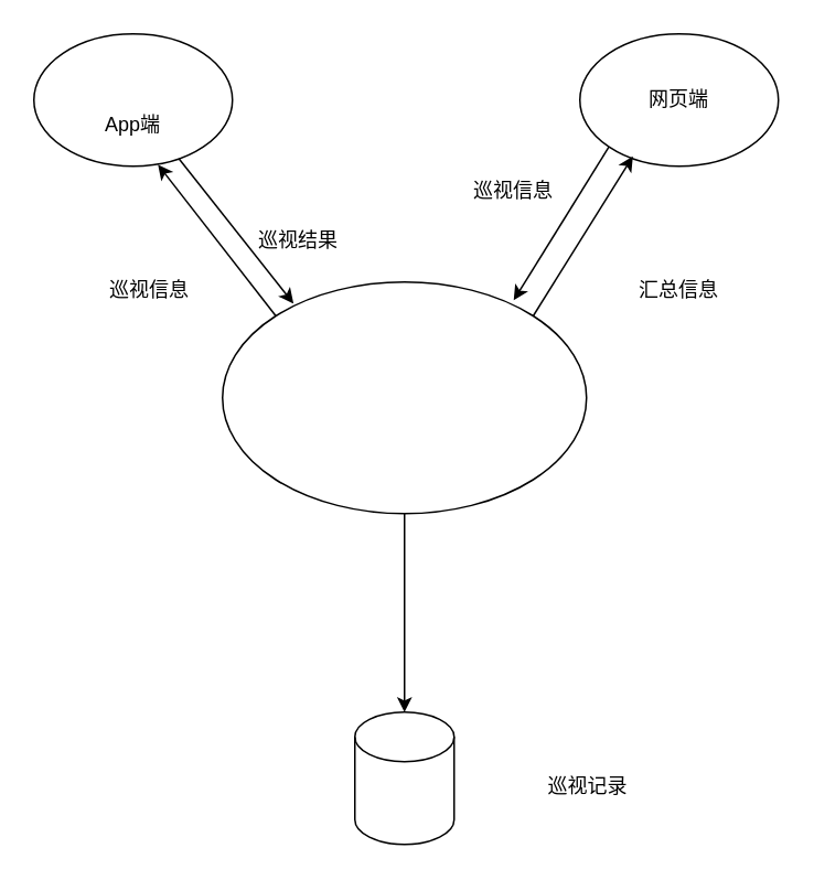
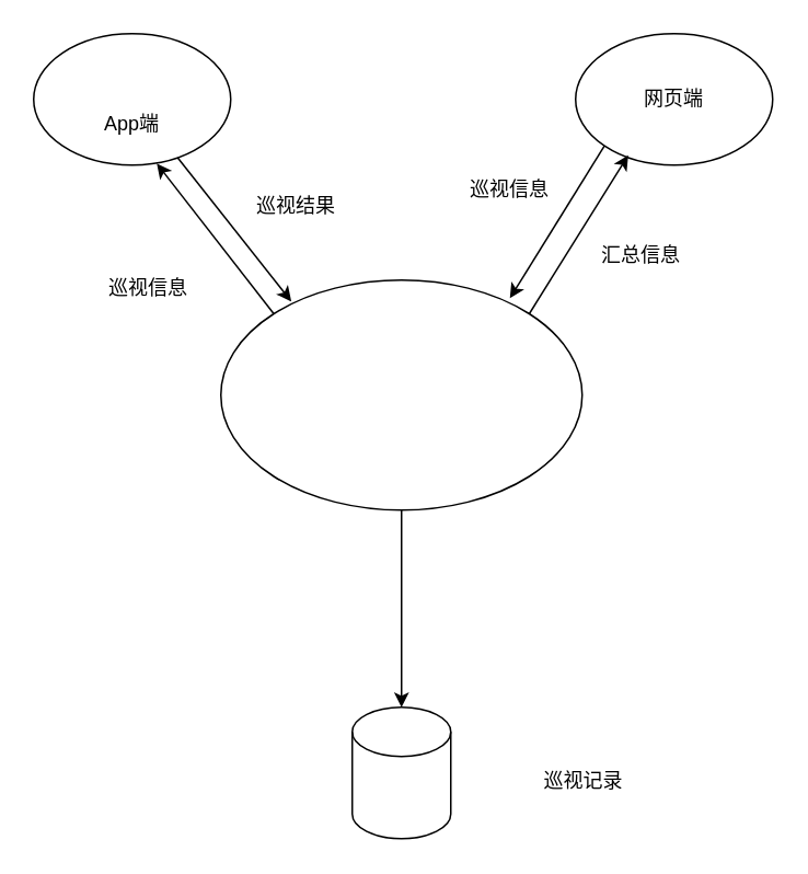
- <mxCell id="11" value="巡视结果" style="text;html=1;strokeColor=none;fillColor=none;align=center;verticalAlign=middle;whiteSpace=wrap;rounded=0;" vertex="1" parent="1"><mxGeometry x="150" y="130" width="60" height="30" as="geometry" /></mxCell>
+ <mxCell id="11" value="巡视结果" style="text;html=1;strokeColor=none;fillColor=none;align=center;verticalAlign=middle;whiteSpace=wrap;rounded=0;" vertex="1" parent="1"><mxGeometry x="150" y="110" width="60" height="30" as="geometry" /></mxCell>
- <mxCell id="15" value="汇总信息" style="text;html=1;strokeColor=none;fillColor=none;align=center;verticalAlign=middle;whiteSpace=wrap;rounded=0;" vertex="1" parent="1"><mxGeometry x="380" y="160" width="60" height="30" as="geometry" /></mxCell>
+ <mxCell id="15" value="汇总信息" style="text;html=1;strokeColor=none;fillColor=none;align=center;verticalAlign=middle;whiteSpace=wrap;rounded=0;" vertex="1" parent="1"><mxGeometry x="360" y="140" width="60" height="30" as="geometry" /></mxCell>
